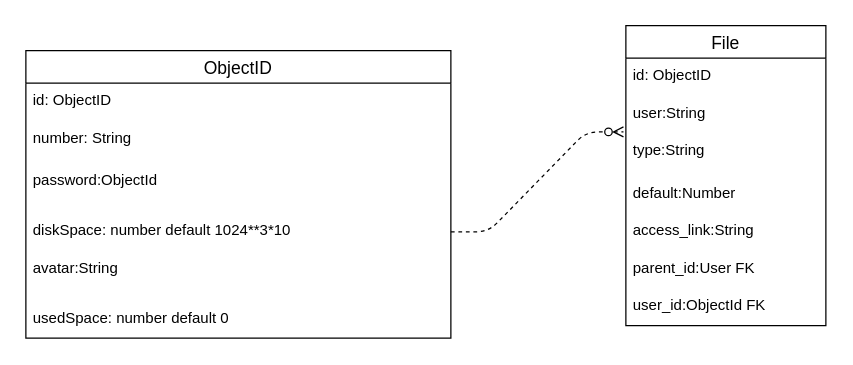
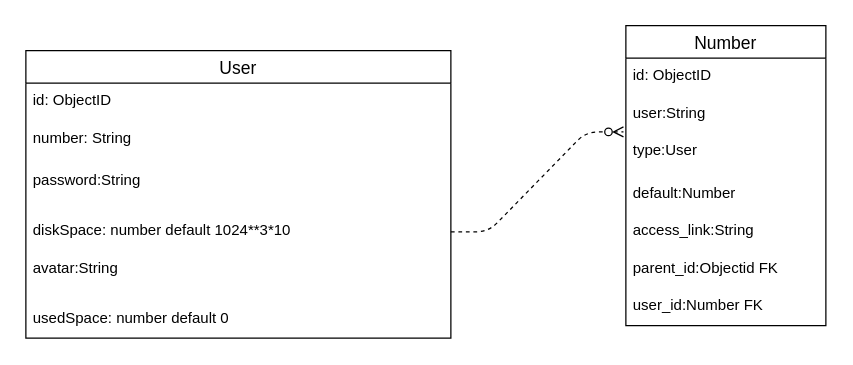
- <mxCell id="9" value="File" style="swimlane;fontStyle=0;childLayout=stackLayout;horizontal=1;startSize=26;horizontalStack=0;resizeParent=1;resizeParentMax=0;resizeLast=0;collapsible=1;marginBottom=0;align=center;fontSize=14;" parent="1" vertex="1"><mxGeometry x="500" y="20" width="160" height="240" as="geometry" /></mxCell>
+ <mxCell id="9" value="Number" style="swimlane;fontStyle=0;childLayout=stackLayout;horizontal=1;startSize=26;horizontalStack=0;resizeParent=1;resizeParentMax=0;resizeLast=0;collapsible=1;marginBottom=0;align=center;fontSize=14;" parent="1" vertex="1"><mxGeometry x="500" y="20" width="160" height="240" as="geometry" /></mxCell>
- <mxCell id="2" value="ObjectID" style="swimlane;fontStyle=0;childLayout=stackLayout;horizontal=1;startSize=26;horizontalStack=0;resizeParent=1;resizeParentMax=0;resizeLast=0;collapsible=1;marginBottom=0;align=center;fontSize=14;" parent="1" vertex="1"><mxGeometry x="20" y="40" width="340" height="230" as="geometry" /></mxCell>
+ <mxCell id="2" value="User" style="swimlane;fontStyle=0;childLayout=stackLayout;horizontal=1;startSize=26;horizontalStack=0;resizeParent=1;resizeParentMax=0;resizeLast=0;collapsible=1;marginBottom=0;align=center;fontSize=14;" parent="1" vertex="1"><mxGeometry x="20" y="40" width="340" height="230" as="geometry" /></mxCell>
- <mxCell id="12" value="type:String" style="text;strokeColor=none;fillColor=none;spacingLeft=4;spacingRight=4;overflow=hidden;rotatable=0;points=[[0,0.5],[1,0.5]];portConstraint=eastwest;fontSize=12;" parent="9" vertex="1"><mxGeometry y="86" width="160" height="34" as="geometry" /></mxCell>
+ <mxCell id="12" value="type:User" style="text;strokeColor=none;fillColor=none;spacingLeft=4;spacingRight=4;overflow=hidden;rotatable=0;points=[[0,0.5],[1,0.5]];portConstraint=eastwest;fontSize=12;" parent="9" vertex="1"><mxGeometry y="86" width="160" height="34" as="geometry" /></mxCell>
- <mxCell id="5" value="password:ObjectId" style="text;strokeColor=none;fillColor=none;spacingLeft=4;spacingRight=4;overflow=hidden;rotatable=0;points=[[0,0.5],[1,0.5]];portConstraint=eastwest;fontSize=12;" parent="2" vertex="1"><mxGeometry y="90" width="340" height="40" as="geometry" /></mxCell>
+ <mxCell id="5" value="password:String" style="text;strokeColor=none;fillColor=none;spacingLeft=4;spacingRight=4;overflow=hidden;rotatable=0;points=[[0,0.5],[1,0.5]];portConstraint=eastwest;fontSize=12;" parent="2" vertex="1"><mxGeometry y="90" width="340" height="40" as="geometry" /></mxCell>
- <mxCell id="15" value="parent_id:User FK" style="text;strokeColor=none;fillColor=none;spacingLeft=4;spacingRight=4;overflow=hidden;rotatable=0;points=[[0,0.5],[1,0.5]];portConstraint=eastwest;fontSize=12;" parent="9" vertex="1"><mxGeometry y="180" width="160" height="30" as="geometry" /></mxCell>
+ <mxCell id="15" value="parent_id:Objectid FK" style="text;strokeColor=none;fillColor=none;spacingLeft=4;spacingRight=4;overflow=hidden;rotatable=0;points=[[0,0.5],[1,0.5]];portConstraint=eastwest;fontSize=12;" parent="9" vertex="1"><mxGeometry y="180" width="160" height="30" as="geometry" /></mxCell>
- <mxCell id="16" value="user_id:ObjectId FK" style="text;strokeColor=none;fillColor=none;spacingLeft=4;spacingRight=4;overflow=hidden;rotatable=0;points=[[0,0.5],[1,0.5]];portConstraint=eastwest;fontSize=12;" parent="9" vertex="1"><mxGeometry y="210" width="160" height="30" as="geometry" /></mxCell>
+ <mxCell id="16" value="user_id:Number FK" style="text;strokeColor=none;fillColor=none;spacingLeft=4;spacingRight=4;overflow=hidden;rotatable=0;points=[[0,0.5],[1,0.5]];portConstraint=eastwest;fontSize=12;" parent="9" vertex="1"><mxGeometry y="210" width="160" height="30" as="geometry" /></mxCell>
